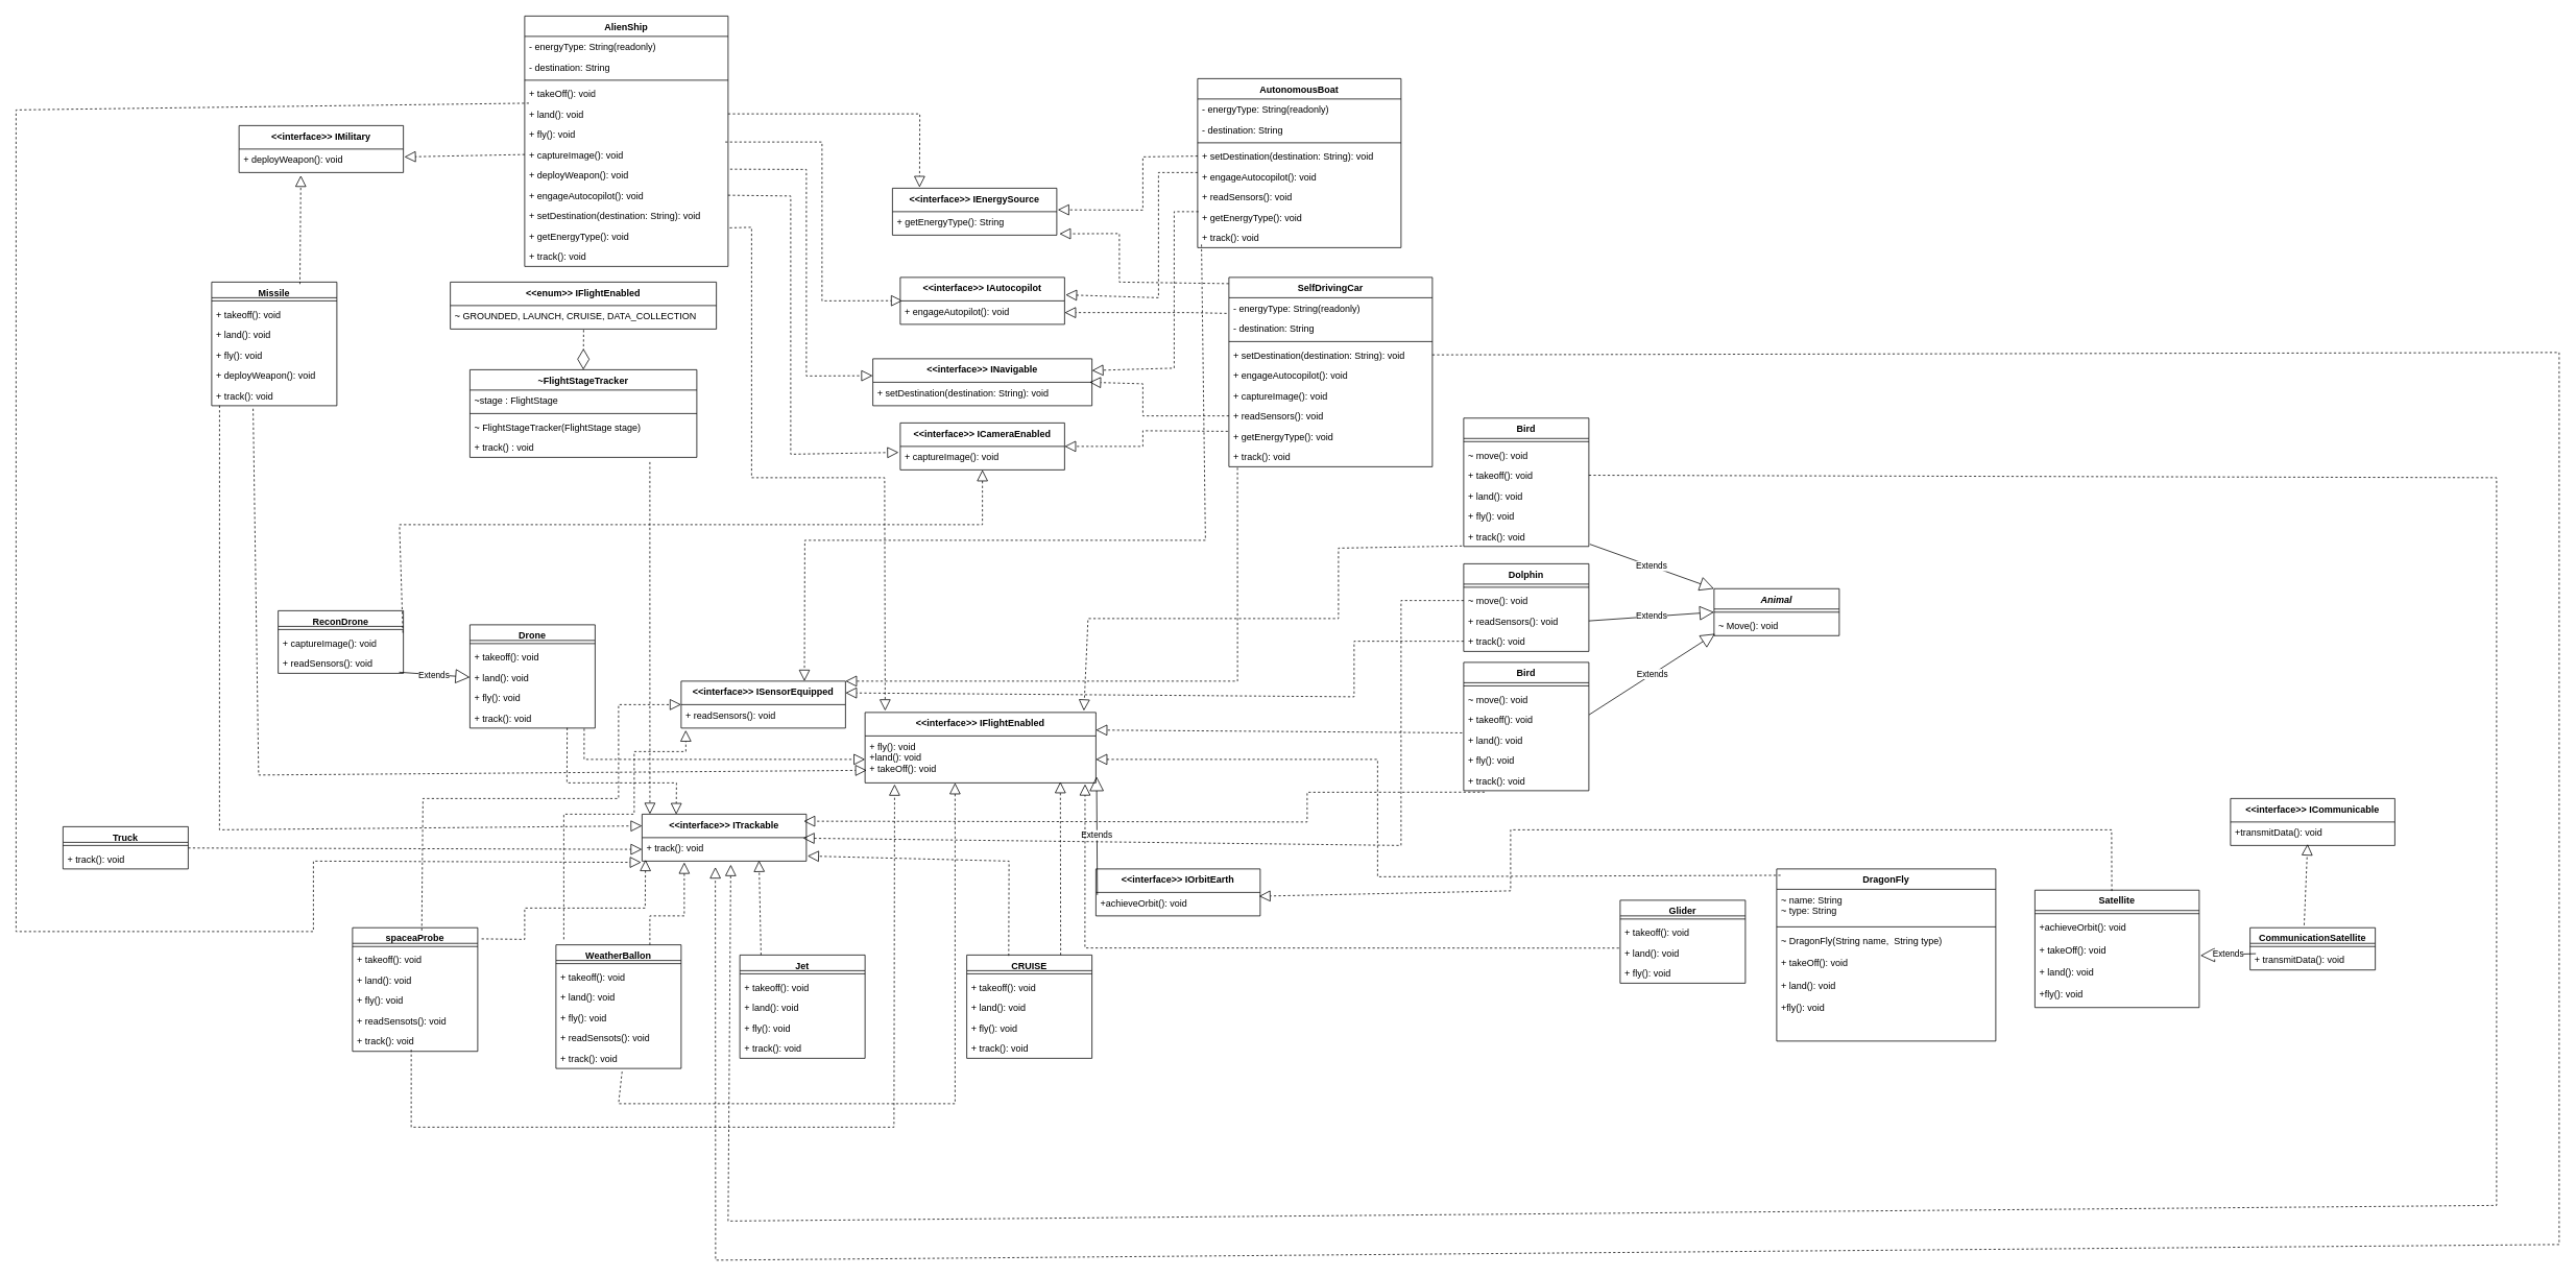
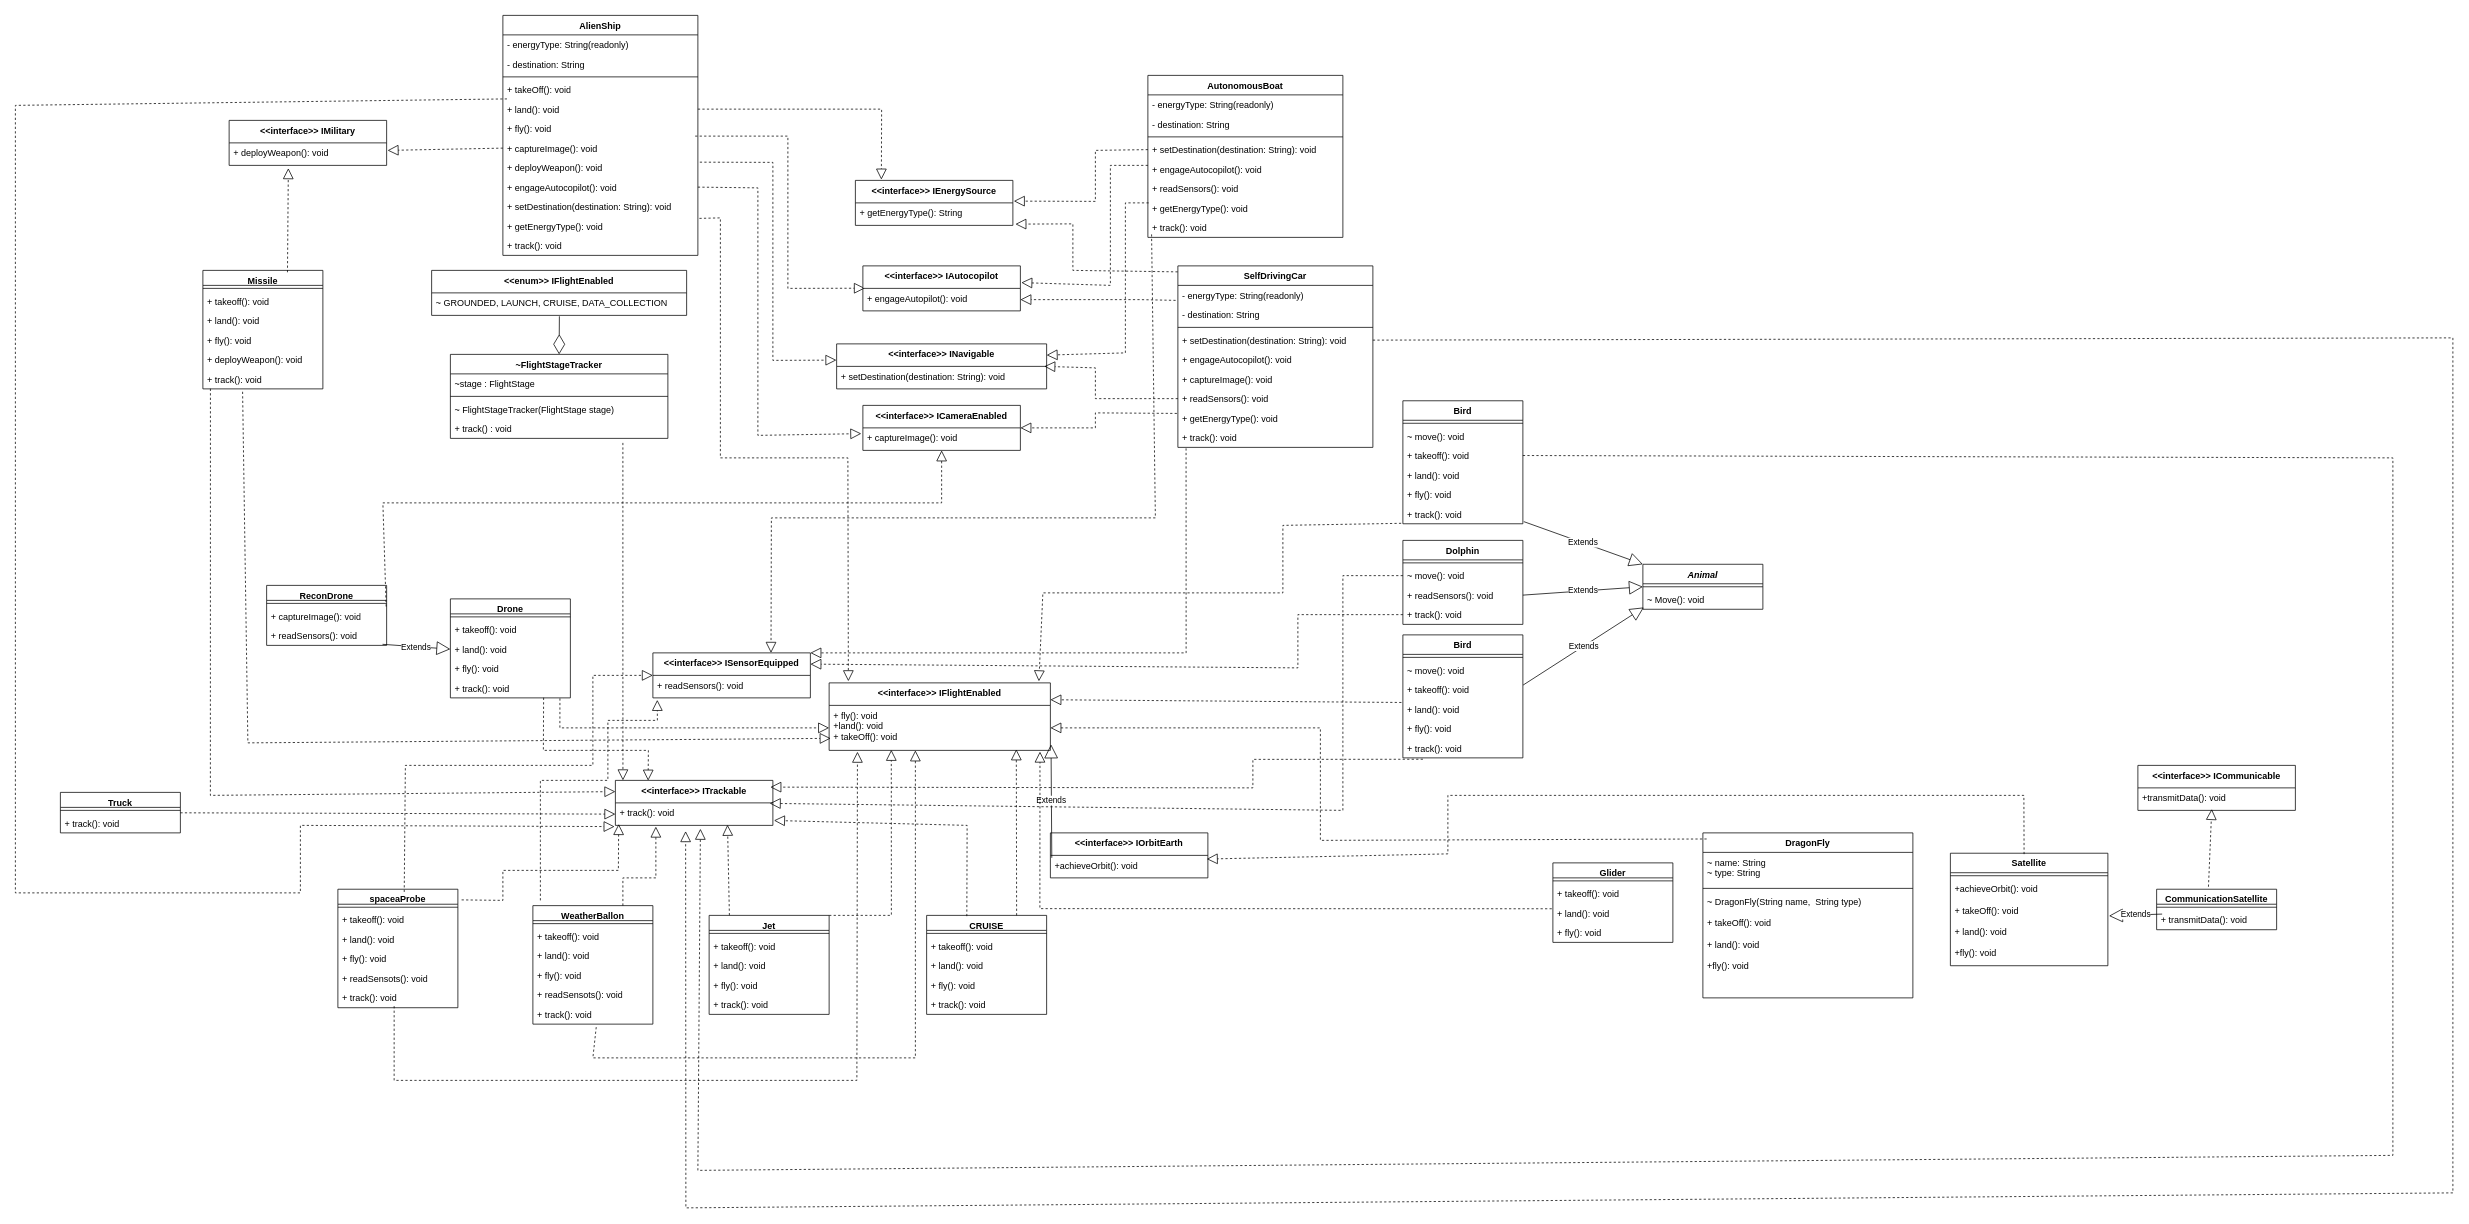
- <mxCell id="51" value="" style="endArrow=diamondThin;endFill=0;endSize=24;html=1;rounded=0;exitX=0.501;exitY=1.04;exitDx=0;exitDy=0;exitPerimeter=0;entryX=0.5;entryY=0;entryDx=0;entryDy=0;dashed=1;" parent="1" source="40" target="45" edge="1"><mxGeometry width="160" relative="1" as="geometry"><mxPoint x="475" y="603.72" as="sourcePoint" /><mxPoint x="635" y="603.72" as="targetPoint" /></mxGeometry></mxCell>
+ <mxCell id="51" value="" style="endArrow=diamondThin;endFill=0;endSize=24;html=1;rounded=0;exitX=0.501;exitY=1.04;exitDx=0;exitDy=0;exitPerimeter=0;entryX=0.5;entryY=0;entryDx=0;entryDy=0;" parent="1" source="40" target="45" edge="1"><mxGeometry width="160" relative="1" as="geometry"><mxPoint x="475" y="603.72" as="sourcePoint" /><mxPoint x="635" y="603.72" as="targetPoint" /></mxGeometry></mxCell>
+ <mxCell id="26" value="" style="endArrow=block;dashed=1;endFill=0;endSize=12;html=1;rounded=0;entryX=0.281;entryY=0.988;entryDx=0;entryDy=0;entryPerimeter=0;exitX=1;exitY=0;exitDx=0;exitDy=0;" parent="1" source="19" target="14" edge="1"><mxGeometry width="160" relative="1" as="geometry"><mxPoint x="1144" y="927.86" as="sourcePoint" /><mxPoint x="1110" y="829.86" as="targetPoint" /><Array as="points"><mxPoint x="1188" y="1220" /></Array></mxGeometry></mxCell>
